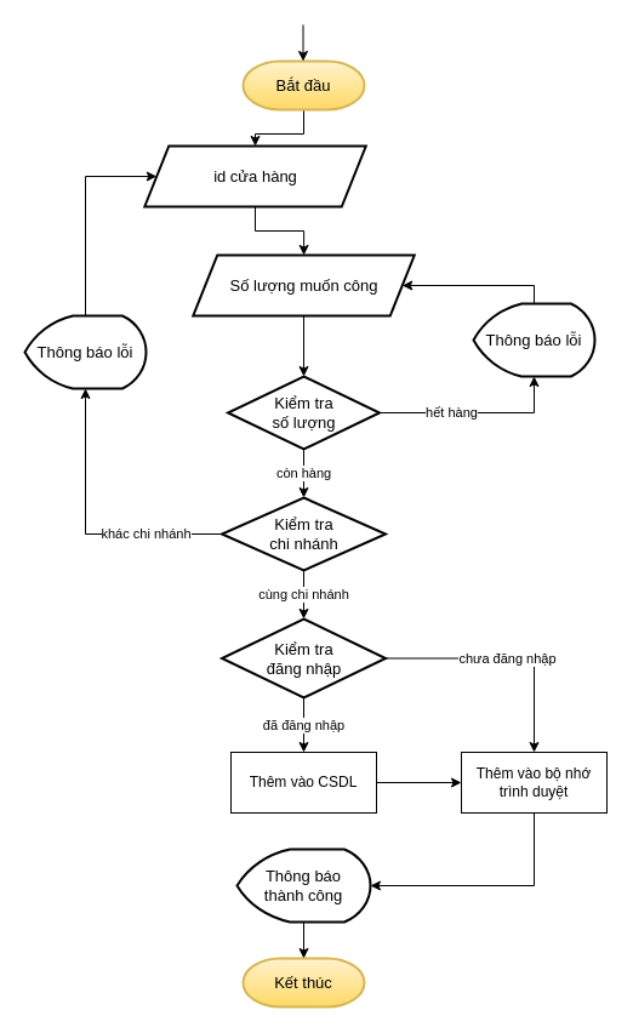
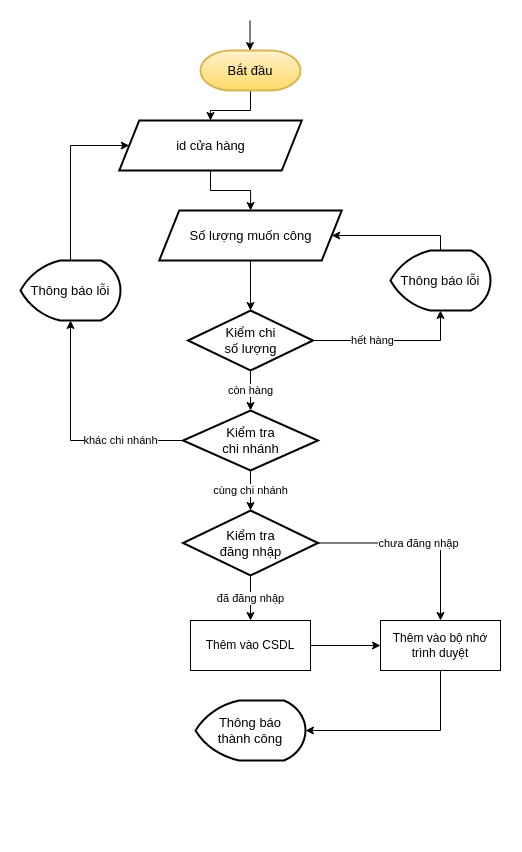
- <mxCell id="11" value="Kiểm tra&lt;br&gt;số lượng" style="rhombus;whiteSpace=wrap;html=1;strokeWidth=2;labelBorderColor=none;fontSize=13;fontStyle=0" parent="1" vertex="1"><mxGeometry x="187.5" y="310" width="125" height="60" as="geometry" /></mxCell>
+ <mxCell id="11" value="Kiểm chi&lt;br&gt;số lượng" style="rhombus;whiteSpace=wrap;html=1;strokeWidth=2;labelBorderColor=none;fontSize=13;fontStyle=0" parent="1" vertex="1"><mxGeometry x="187.5" y="310" width="125" height="60" as="geometry" /></mxCell>
- <mxCell id="24" style="edgeStyle=orthogonalEdgeStyle;rounded=0;orthogonalLoop=1;jettySize=auto;html=1;" edge="1" parent="1" source="25" target="2"><mxGeometry relative="1" as="geometry" /></mxCell>
- <mxCell id="2" value="Kết thúc" style="strokeWidth=2;html=1;shape=mxgraph.flowchart.terminator;whiteSpace=wrap;labelBorderColor=none;fontSize=13;fontStyle=0;fillColor=#fff2cc;strokeColor=#d6b656;gradientColor=#ffd966;" parent="1" vertex="1"><mxGeometry x="200" y="790" width="100" height="40" as="geometry" /></mxCell>
